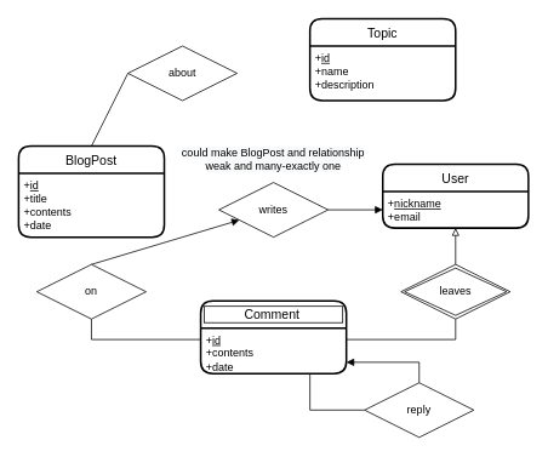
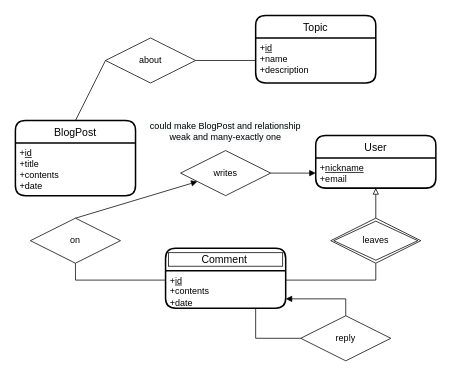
+ <mxCell id="11" style="rounded=0;orthogonalLoop=1;jettySize=auto;html=1;exitX=1;exitY=0.5;exitDx=0;exitDy=0;entryX=0;entryY=0.5;entryDx=0;entryDy=0;endArrow=none;endFill=0;" edge="1" parent="1" source="12" target="9"><mxGeometry relative="1" as="geometry" /></mxCell>
